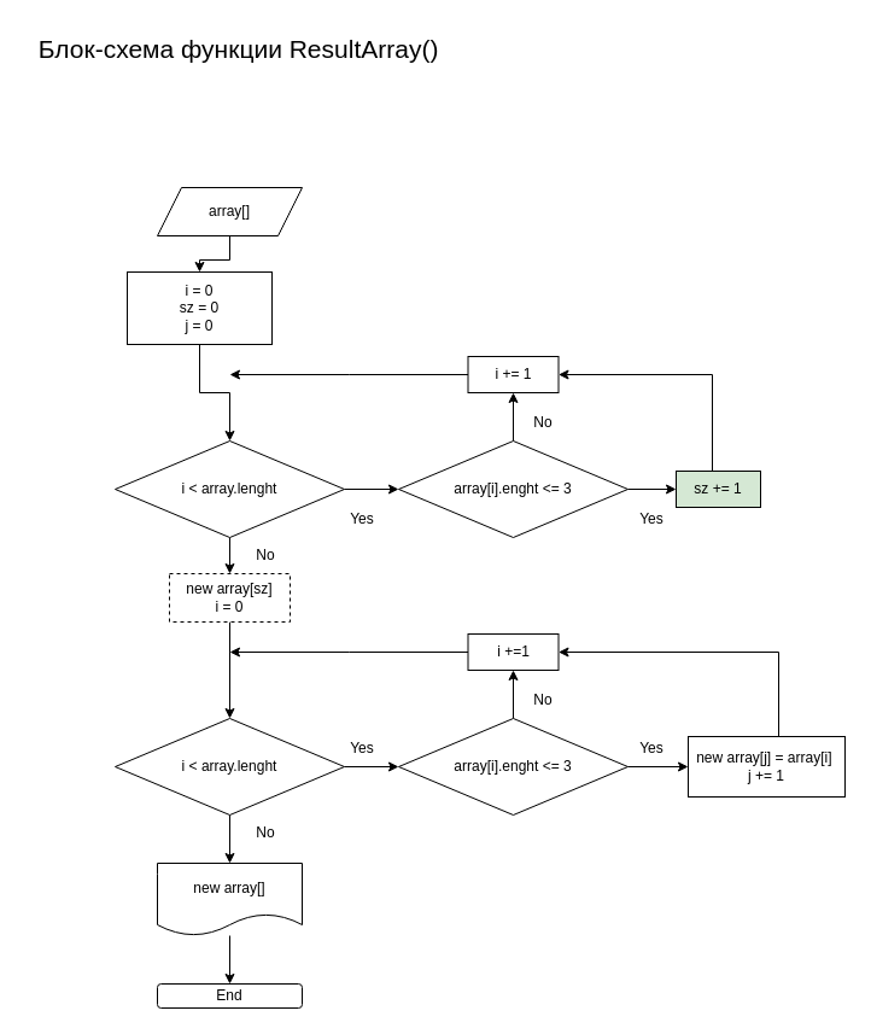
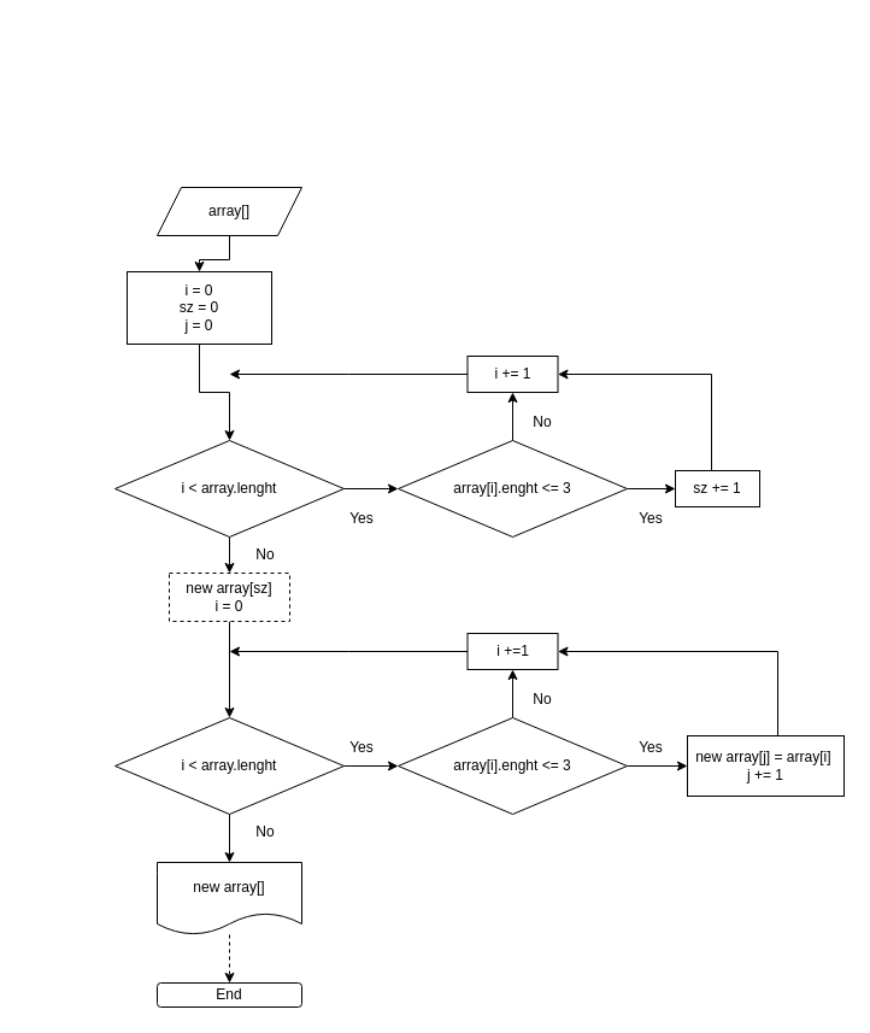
- <mxCell id="39" value="&lt;font style=&quot;font-size: 21px;&quot;&gt;Блок-схема функции ResultArray()&amp;nbsp;&lt;/font&gt;" style="text;html=1;align=center;verticalAlign=middle;resizable=0;points=[];autosize=1;strokeColor=none;fillColor=none;" vertex="1" parent="1"><mxGeometry y="20" width="360" height="40" as="geometry" x="20" /></mxCell>
- <mxCell id="37" value="sz += 1" style="rounded=0;whiteSpace=wrap;html=1;fillColor=#d5e8d4;" vertex="1" parent="1"><mxGeometry x="560" y="390" width="70" height="30" as="geometry" /></mxCell>
+ <mxCell id="37" value="sz += 1" style="rounded=0;whiteSpace=wrap;html=1;" vertex="1" parent="1"><mxGeometry x="560" y="390" width="70" height="30" as="geometry" /></mxCell>
- <mxCell id="34" value="" style="edgeStyle=orthogonalEdgeStyle;rounded=0;orthogonalLoop=1;jettySize=auto;html=1;" edge="1" parent="1" source="35" target="23"><mxGeometry relative="1" as="geometry" /></mxCell>
+ <mxCell id="34" value="" style="edgeStyle=orthogonalEdgeStyle;rounded=0;orthogonalLoop=1;jettySize=auto;html=1;dashed=1;" edge="1" parent="1" source="35" target="23"><mxGeometry relative="1" as="geometry" /></mxCell>
